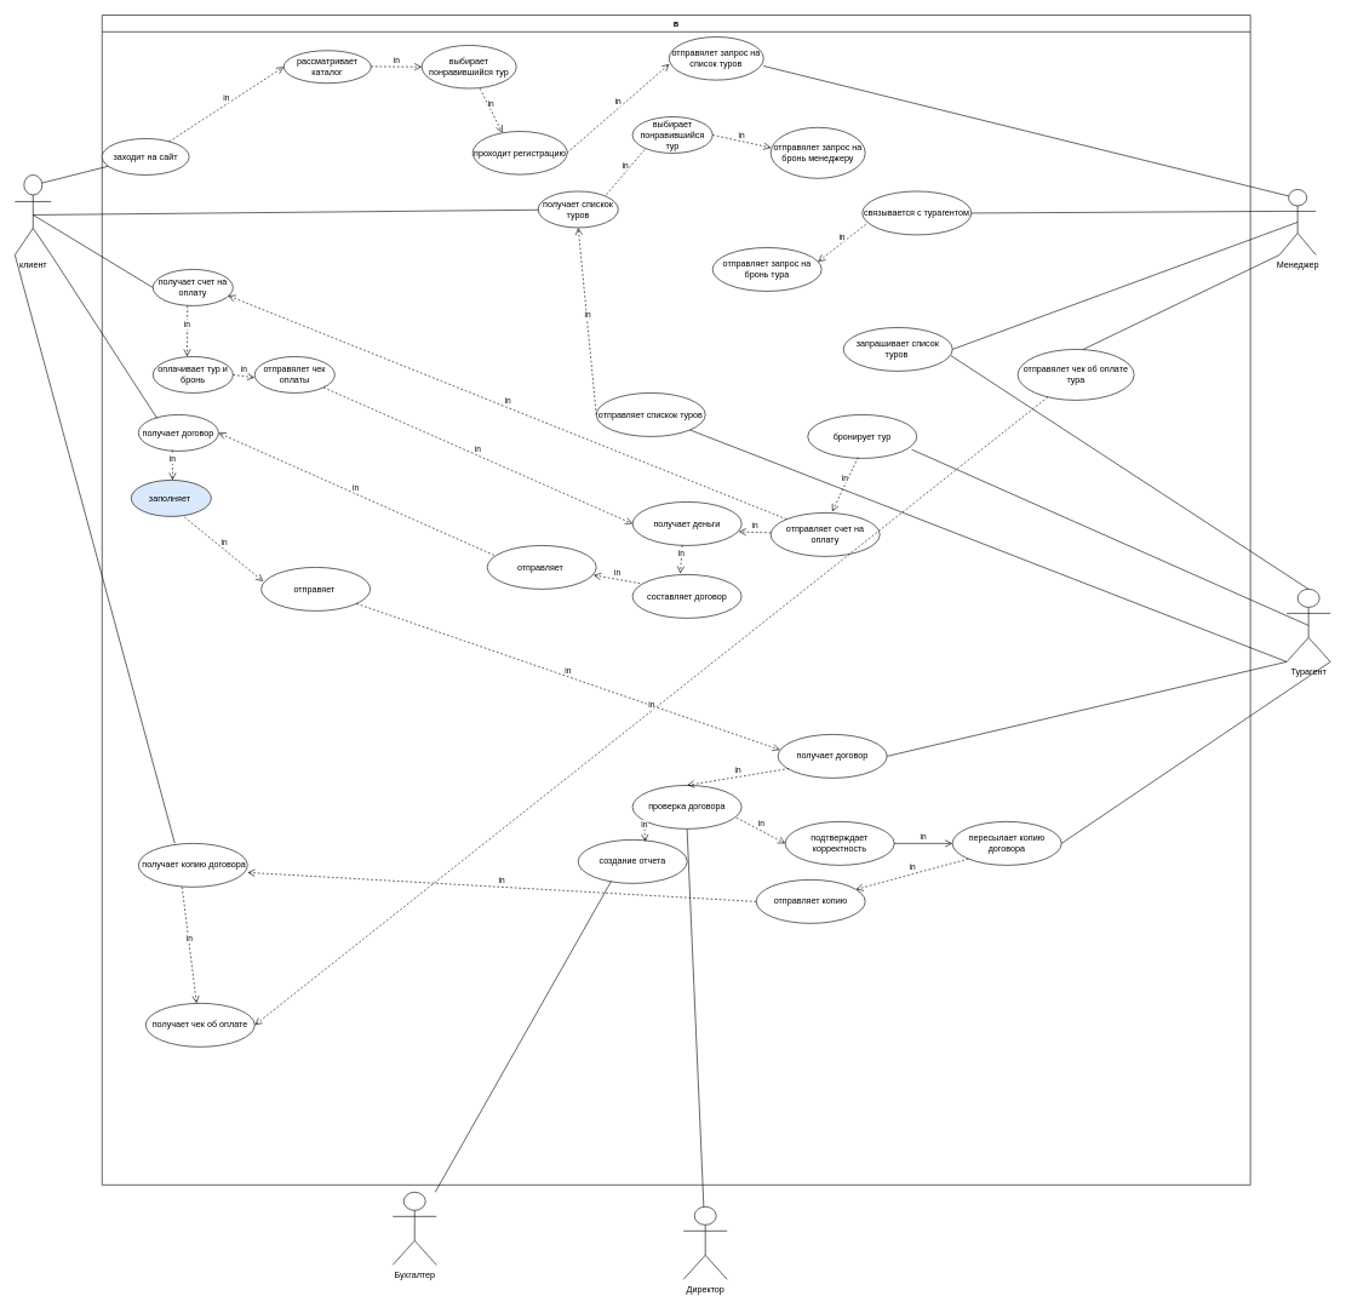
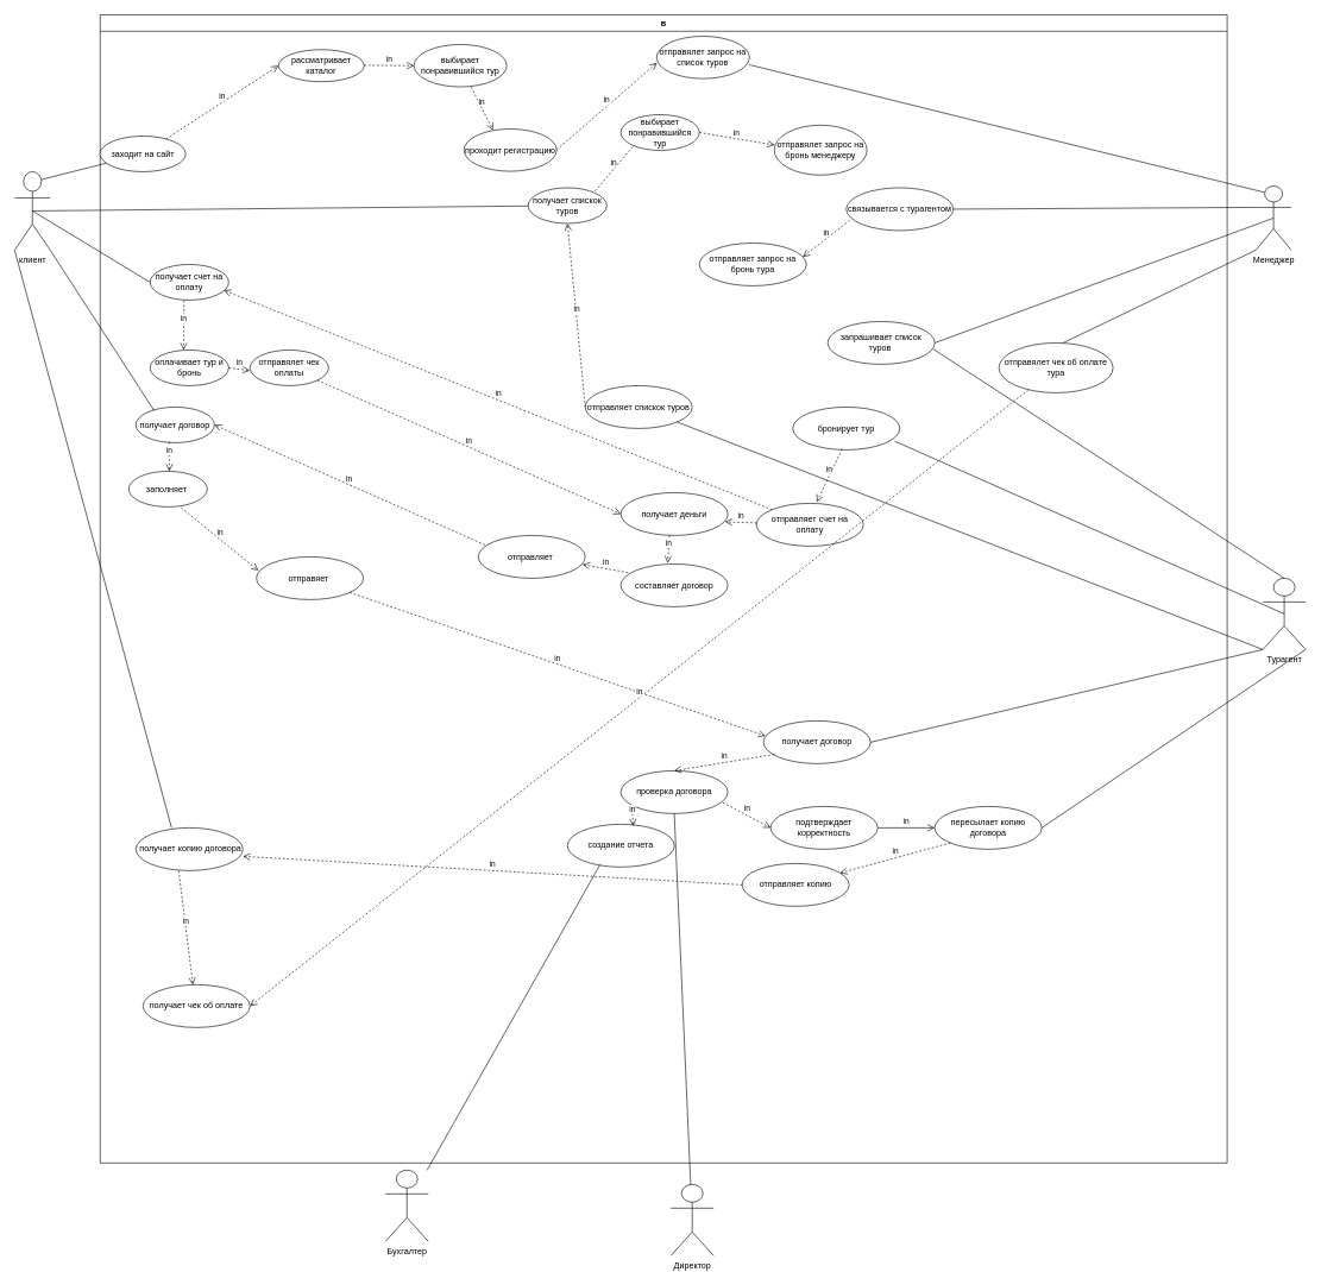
- <mxCell id="14" value="отправялет запрос на бронь менеджеру" style="ellipse;whiteSpace=wrap;html=1;" parent="2" vertex="1"><mxGeometry x="920" y="154.68" width="130" height="70" as="geometry" /></mxCell>
+ <mxCell id="14" value="отправялет запрос на бронь менеджеру" style="ellipse;whiteSpace=wrap;html=1;" parent="2" vertex="1"><mxGeometry x="945" y="154.68" width="130" height="70" as="geometry" /></mxCell>
- <mxCell id="38" value="заполняет&amp;nbsp;" style="ellipse;whiteSpace=wrap;html=1;fillColor=#dae8fc;" parent="2" vertex="1"><mxGeometry x="40" y="640" width="110.14" height="50" as="geometry" /></mxCell>
+ <mxCell id="38" value="заполняет&amp;nbsp;" style="ellipse;whiteSpace=wrap;html=1;" parent="2" vertex="1"><mxGeometry x="40" y="640" width="110.14" height="50" as="geometry" /></mxCell>
